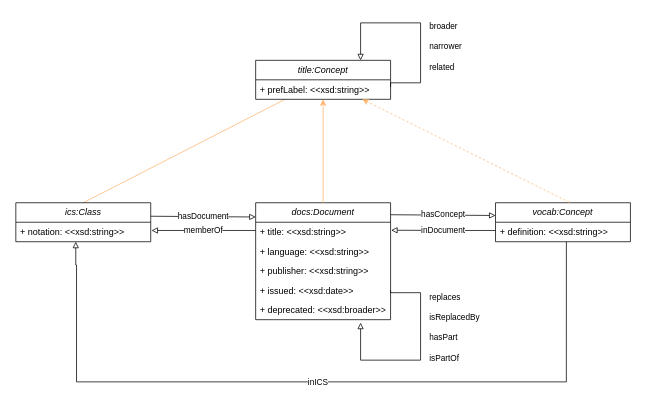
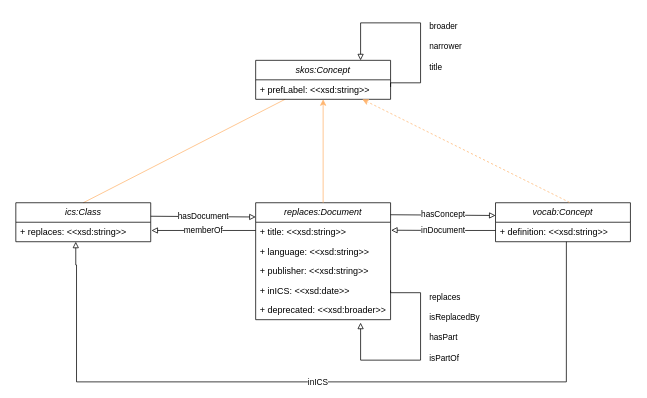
- <mxCell id="30" value="&lt;font style=&quot;font-size: 11px;&quot;&gt;related&lt;/font&gt;" style="text;html=1;align=left;verticalAlign=middle;resizable=0;points=[];autosize=1;strokeColor=none;fillColor=none;" vertex="1" parent="1"><mxGeometry x="570" y="74" width="60" height="30" as="geometry" /></mxCell>
+ <mxCell id="30" value="&lt;font style=&quot;font-size: 11px;&quot;&gt;title&lt;/font&gt;" style="text;html=1;align=left;verticalAlign=middle;resizable=0;points=[];autosize=1;strokeColor=none;fillColor=none;" vertex="1" parent="1"><mxGeometry x="570" y="74" width="60" height="30" as="geometry" /></mxCell>
- <mxCell id="5" value="&lt;i&gt;title:Concept&lt;/i&gt;" style="swimlane;fontStyle=0;childLayout=stackLayout;horizontal=1;startSize=26;fillColor=none;horizontalStack=0;resizeParent=1;resizeParentMax=0;resizeLast=0;collapsible=1;marginBottom=0;whiteSpace=wrap;html=1;" parent="1" vertex="1"><mxGeometry x="340" y="80" width="180" height="52" as="geometry"><mxRectangle x="110" y="60" width="100" height="30" as="alternateBounds" /></mxGeometry></mxCell>
+ <mxCell id="5" value="&lt;i&gt;skos:Concept&lt;/i&gt;" style="swimlane;fontStyle=0;childLayout=stackLayout;horizontal=1;startSize=26;fillColor=none;horizontalStack=0;resizeParent=1;resizeParentMax=0;resizeLast=0;collapsible=1;marginBottom=0;whiteSpace=wrap;html=1;" parent="1" vertex="1"><mxGeometry x="340" y="80" width="180" height="52" as="geometry"><mxRectangle x="110" y="60" width="100" height="30" as="alternateBounds" /></mxGeometry></mxCell>
- <mxCell id="8" value="&lt;i&gt;docs:Document&lt;/i&gt;" style="swimlane;fontStyle=0;childLayout=stackLayout;horizontal=1;startSize=26;fillColor=none;horizontalStack=0;resizeParent=1;resizeParentMax=0;resizeLast=0;collapsible=1;marginBottom=0;whiteSpace=wrap;html=1;" parent="1" vertex="1"><mxGeometry x="340" y="270" width="180" height="156" as="geometry"><mxRectangle x="340" y="200" width="100" height="30" as="alternateBounds" /></mxGeometry></mxCell>
+ <mxCell id="8" value="&lt;i&gt;replaces:Document&lt;/i&gt;" style="swimlane;fontStyle=0;childLayout=stackLayout;horizontal=1;startSize=26;fillColor=none;horizontalStack=0;resizeParent=1;resizeParentMax=0;resizeLast=0;collapsible=1;marginBottom=0;whiteSpace=wrap;html=1;" parent="1" vertex="1"><mxGeometry x="340" y="270" width="180" height="156" as="geometry"><mxRectangle x="340" y="200" width="100" height="30" as="alternateBounds" /></mxGeometry></mxCell>
- <mxCell id="4" value="+ notation: &amp;lt;&amp;lt;xsd:string&amp;gt;&amp;gt;" style="text;strokeColor=none;fillColor=none;align=left;verticalAlign=top;spacingLeft=4;spacingRight=4;overflow=hidden;rotatable=0;points=[[0,0.5],[1,0.5]];portConstraint=eastwest;whiteSpace=wrap;html=1;" parent="3" vertex="1"><mxGeometry y="26" width="180" height="26" as="geometry" /></mxCell>
+ <mxCell id="4" value="+ replaces: &amp;lt;&amp;lt;xsd:string&amp;gt;&amp;gt;" style="text;strokeColor=none;fillColor=none;align=left;verticalAlign=top;spacingLeft=4;spacingRight=4;overflow=hidden;rotatable=0;points=[[0,0.5],[1,0.5]];portConstraint=eastwest;whiteSpace=wrap;html=1;" parent="3" vertex="1"><mxGeometry y="26" width="180" height="26" as="geometry" /></mxCell>
- <mxCell id="12" value="+ issued: &amp;lt;&amp;lt;xsd:date&amp;gt;&amp;gt;" style="text;strokeColor=none;fillColor=none;align=left;verticalAlign=top;spacingLeft=4;spacingRight=4;overflow=hidden;rotatable=0;points=[[0,0.5],[1,0.5]];portConstraint=eastwest;whiteSpace=wrap;html=1;" parent="8" vertex="1"><mxGeometry y="104" width="180" height="26" as="geometry" /></mxCell>
+ <mxCell id="12" value="+ inICS: &amp;lt;&amp;lt;xsd:date&amp;gt;&amp;gt;" style="text;strokeColor=none;fillColor=none;align=left;verticalAlign=top;spacingLeft=4;spacingRight=4;overflow=hidden;rotatable=0;points=[[0,0.5],[1,0.5]];portConstraint=eastwest;whiteSpace=wrap;html=1;" parent="8" vertex="1"><mxGeometry y="104" width="180" height="26" as="geometry" /></mxCell>
